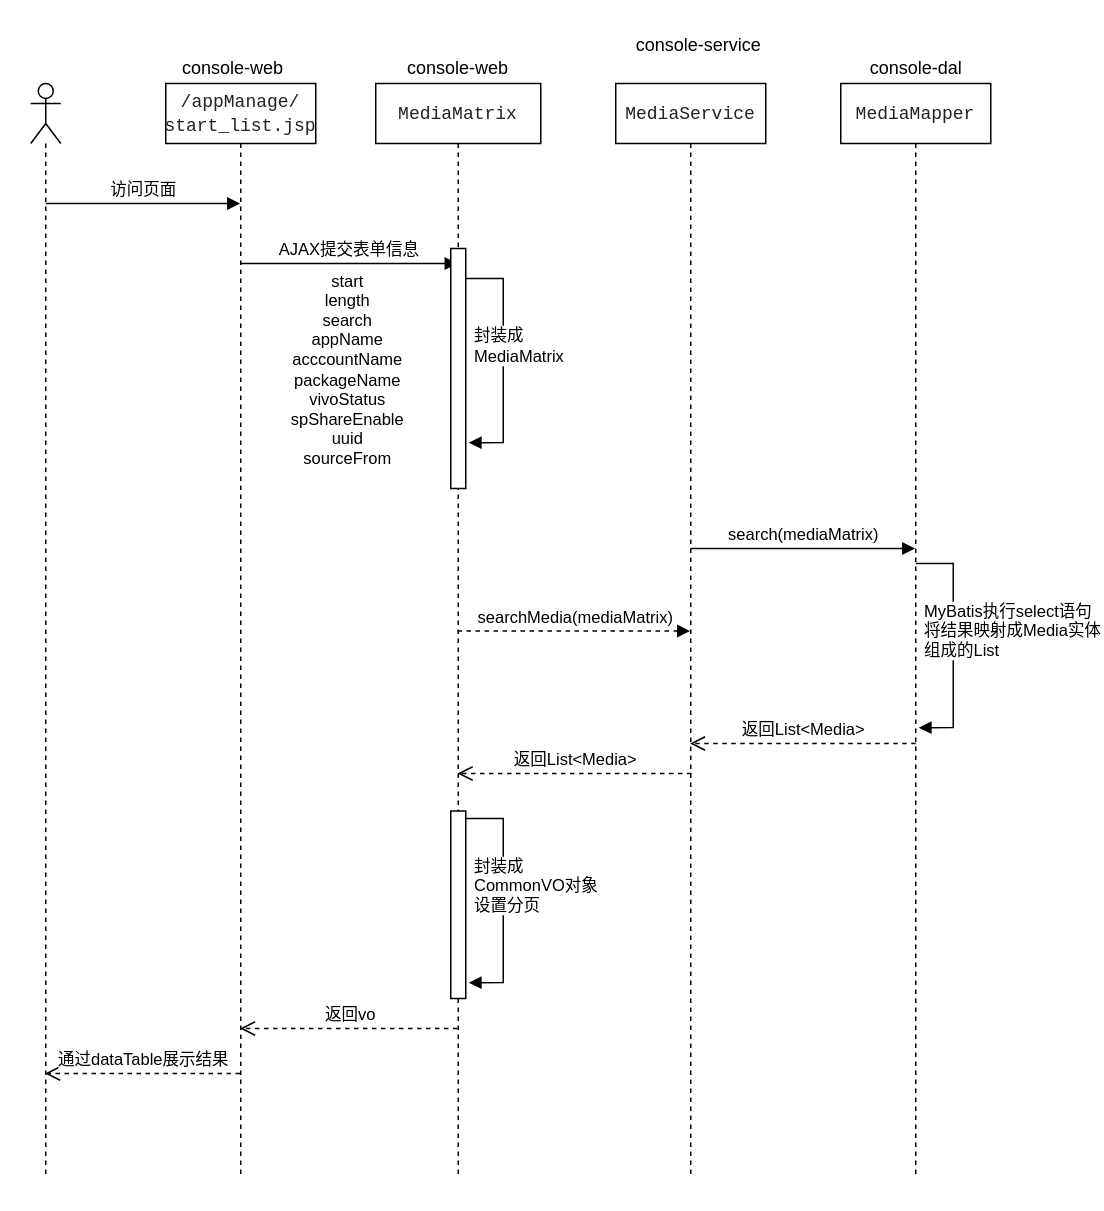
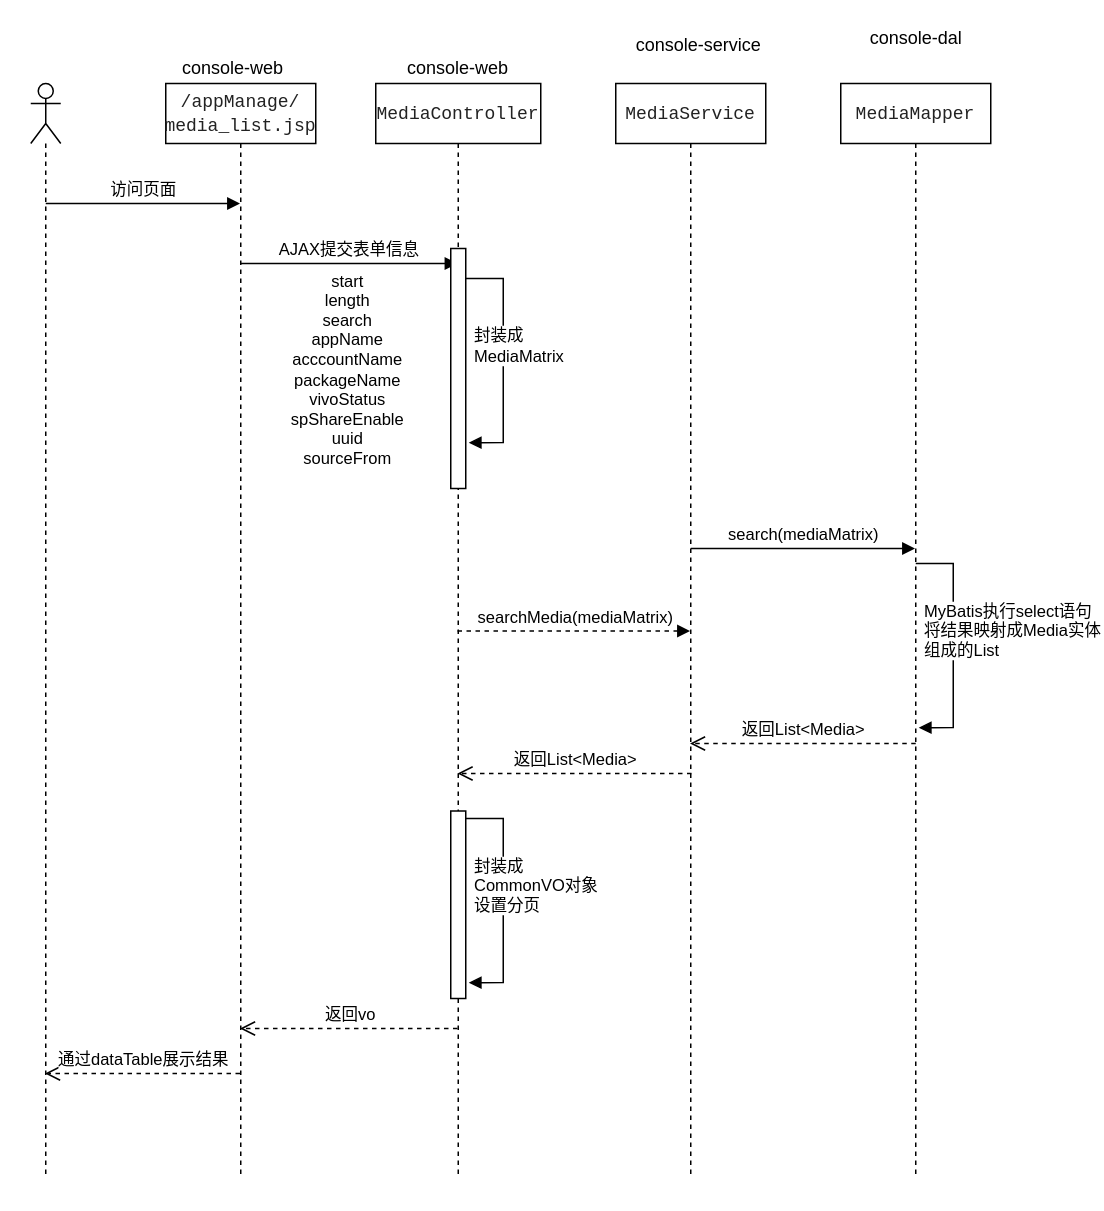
- <mxCell id="18" value="console-dal" style="text;html=1;strokeColor=none;fillColor=none;align=center;verticalAlign=middle;whiteSpace=wrap;rounded=0;" vertex="1" parent="1"><mxGeometry x="562.5" y="35" width="95" height="20" as="geometry" /></mxCell>
+ <mxCell id="18" value="console-dal" style="text;html=1;strokeColor=none;fillColor=none;align=center;verticalAlign=middle;whiteSpace=wrap;rounded=0;" vertex="1" parent="1"><mxGeometry x="562.5" y="15" width="95" height="20" as="geometry" /></mxCell>
- <mxCell id="4" value="&lt;span style=&quot;color: rgb(34 , 34 , 34) ; font-family: &amp;#34;consolas&amp;#34; , &amp;#34;lucida console&amp;#34; , &amp;#34;courier new&amp;#34; , monospace ; text-align: left&quot;&gt;/appManage/&lt;br&gt;start_list.jsp&lt;/span&gt;" style="shape=umlLifeline;perimeter=lifelinePerimeter;whiteSpace=wrap;html=1;container=1;collapsible=0;recursiveResize=0;outlineConnect=0;" vertex="1" parent="1"><mxGeometry x="110" y="55" width="100" height="730" as="geometry" /></mxCell>
+ <mxCell id="4" value="&lt;span style=&quot;color: rgb(34 , 34 , 34) ; font-family: &amp;#34;consolas&amp;#34; , &amp;#34;lucida console&amp;#34; , &amp;#34;courier new&amp;#34; , monospace ; text-align: left&quot;&gt;/appManage/&lt;br&gt;media_list.jsp&lt;/span&gt;" style="shape=umlLifeline;perimeter=lifelinePerimeter;whiteSpace=wrap;html=1;container=1;collapsible=0;recursiveResize=0;outlineConnect=0;" vertex="1" parent="1"><mxGeometry x="110" y="55" width="100" height="730" as="geometry" /></mxCell>
- <mxCell id="7" value="&lt;div style=&quot;text-align: left&quot;&gt;&lt;span&gt;&lt;font color=&quot;#222222&quot; face=&quot;consolas, lucida console, courier new, monospace&quot;&gt;MediaMatrix&lt;/font&gt;&lt;/span&gt;&lt;/div&gt;" style="shape=umlLifeline;perimeter=lifelinePerimeter;whiteSpace=wrap;html=1;container=1;collapsible=0;recursiveResize=0;outlineConnect=0;" vertex="1" parent="1"><mxGeometry x="250" y="55" width="110" height="730" as="geometry" /></mxCell>
+ <mxCell id="7" value="&lt;div style=&quot;text-align: left&quot;&gt;&lt;span&gt;&lt;font color=&quot;#222222&quot; face=&quot;consolas, lucida console, courier new, monospace&quot;&gt;MediaController&lt;/font&gt;&lt;/span&gt;&lt;/div&gt;" style="shape=umlLifeline;perimeter=lifelinePerimeter;whiteSpace=wrap;html=1;container=1;collapsible=0;recursiveResize=0;outlineConnect=0;" vertex="1" parent="1"><mxGeometry x="250" y="55" width="110" height="730" as="geometry" /></mxCell>
